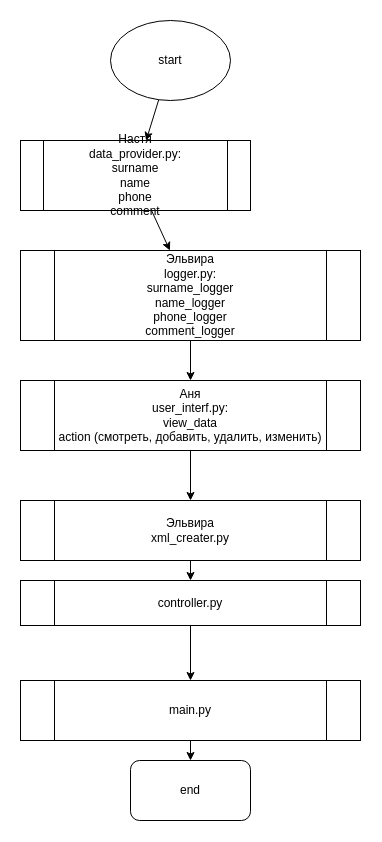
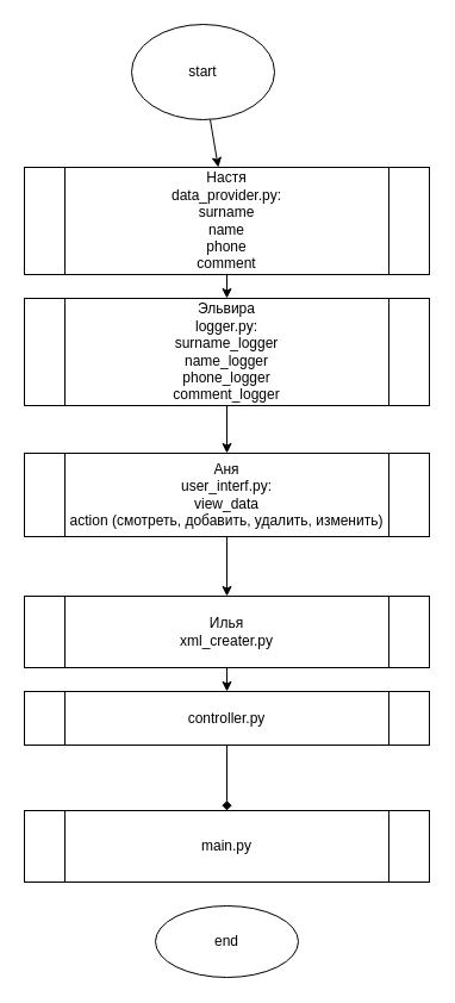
- <mxCell id="5" value="Настя&lt;br&gt;data_provider.py:&lt;br&gt;surname&lt;br&gt;name&lt;br&gt;phone&lt;br&gt;comment" style="shape=process;whiteSpace=wrap;html=1;backgroundOutline=1;" vertex="1" parent="1"><mxGeometry x="20" y="140" width="230" height="70" as="geometry" /></mxCell>
+ <mxCell id="5" value="Настя&lt;br&gt;data_provider.py:&lt;br&gt;surname&lt;br&gt;name&lt;br&gt;phone&lt;br&gt;comment" style="shape=process;whiteSpace=wrap;html=1;backgroundOutline=1;" vertex="1" parent="1"><mxGeometry x="20" y="140" width="340" height="90" as="geometry" /></mxCell>
- <mxCell id="11" value="Эльвира&lt;br&gt;xml_creater.py" style="shape=process;whiteSpace=wrap;html=1;backgroundOutline=1;" vertex="1" parent="1"><mxGeometry x="20" y="500" width="340" height="60" as="geometry" /></mxCell>
+ <mxCell id="11" value="Илья&lt;br&gt;xml_creater.py" style="shape=process;whiteSpace=wrap;html=1;backgroundOutline=1;" vertex="1" parent="1"><mxGeometry x="20" y="500" width="340" height="60" as="geometry" /></mxCell>
- <mxCell id="12" value="" style="edgeStyle=none;html=1;" edge="1" parent="1" source="13" target="15"><mxGeometry relative="1" as="geometry" /></mxCell>
+ <mxCell id="12" value="" style="edgeStyle=none;html=1;endArrow=diamond;" edge="1" parent="1" source="13" target="15"><mxGeometry relative="1" as="geometry" /></mxCell>
- <mxCell id="14" value="" style="edgeStyle=none;html=1;" edge="1" parent="1" source="15" target="16"><mxGeometry relative="1" as="geometry" /></mxCell>
- <mxCell id="16" value="end" style="whiteSpace=wrap;html=1;rounded=1;" vertex="1" parent="1"><mxGeometry x="130" y="760" width="120" height="60" as="geometry" /></mxCell>
+ <mxCell id="16" value="end" style="ellipse;whiteSpace=wrap;html=1;" vertex="1" parent="1"><mxGeometry x="130" y="760" width="120" height="60" as="geometry" /></mxCell>
